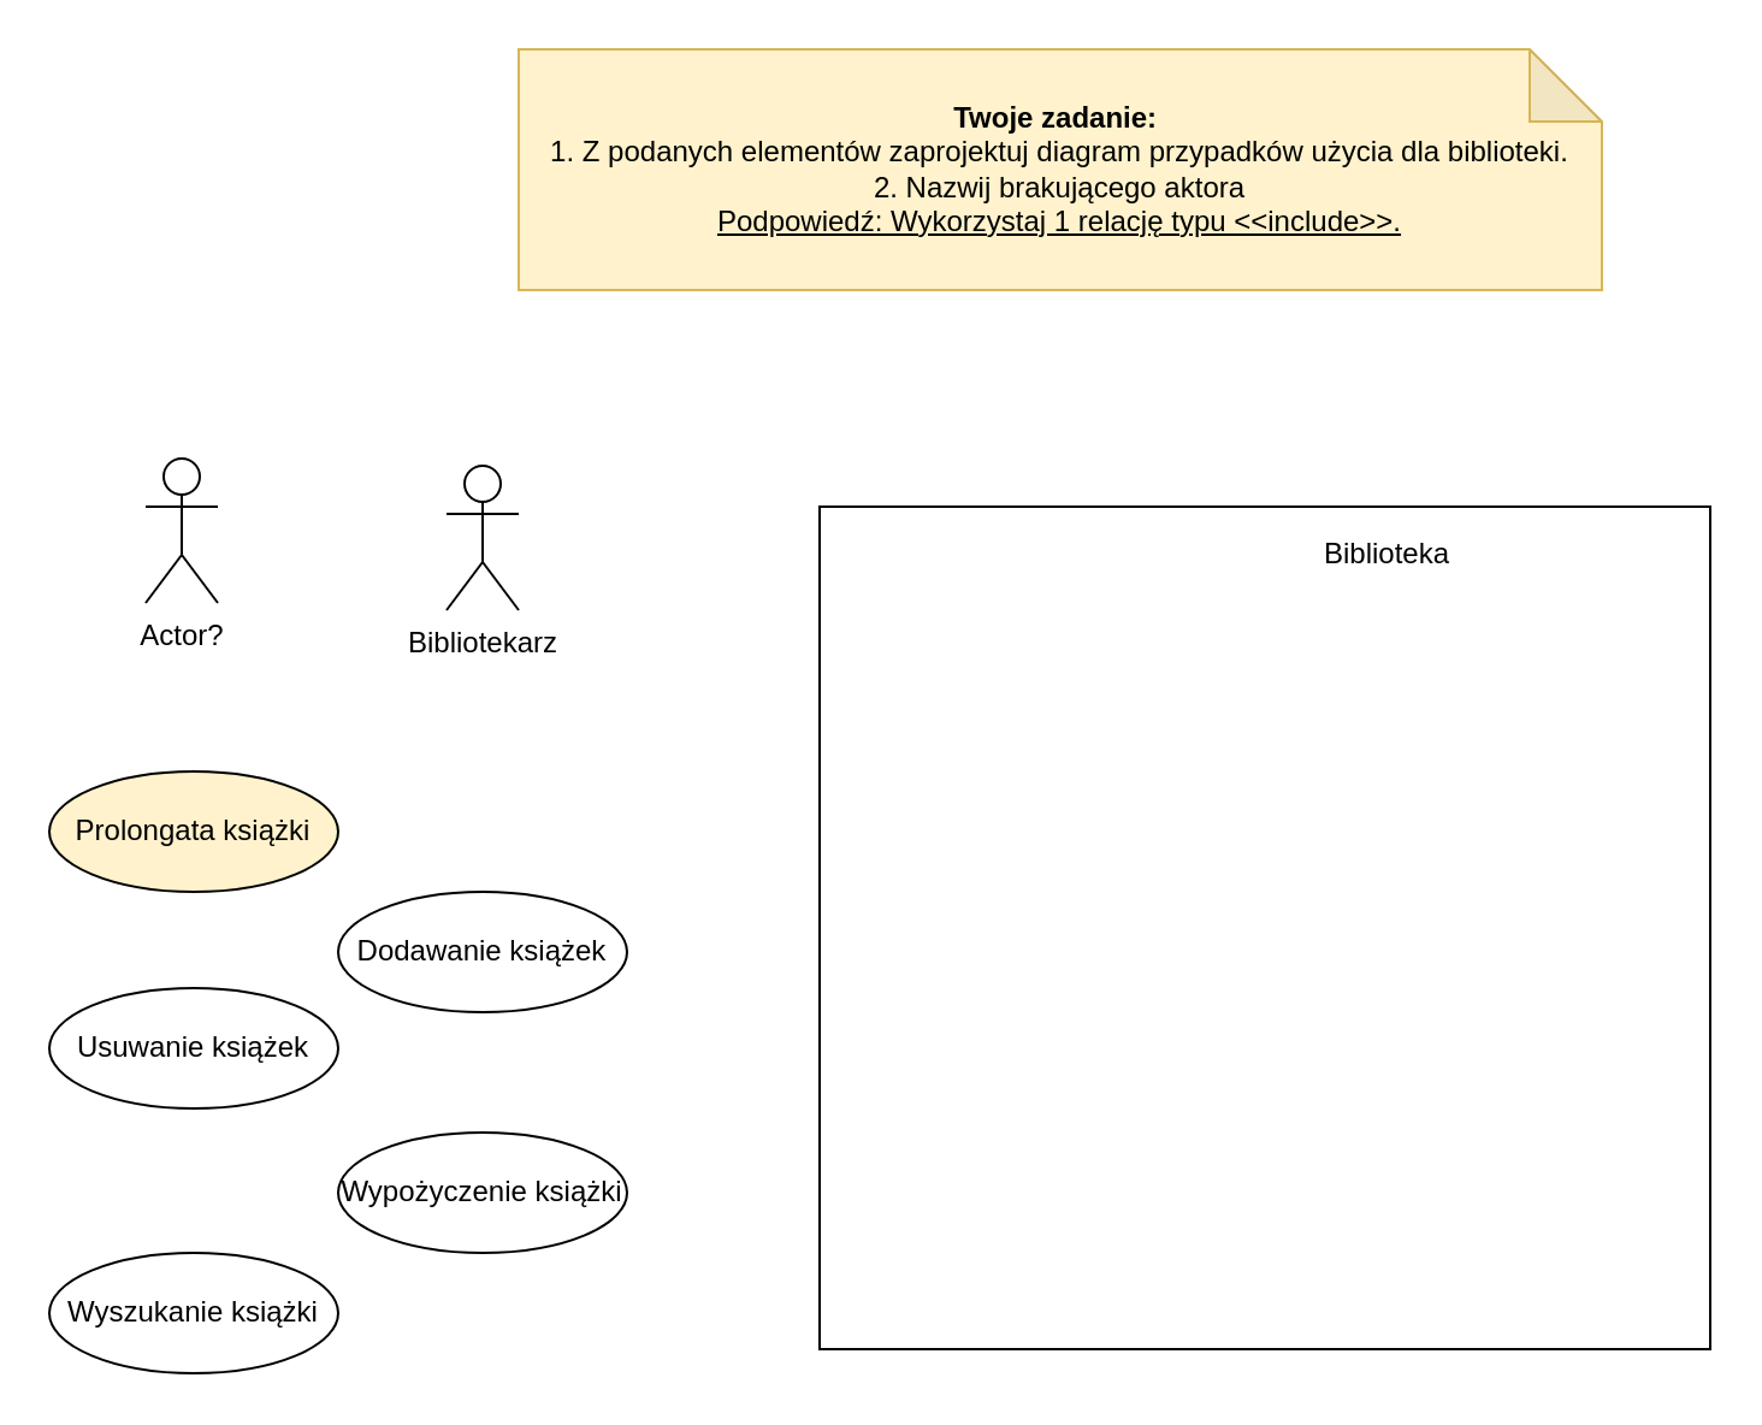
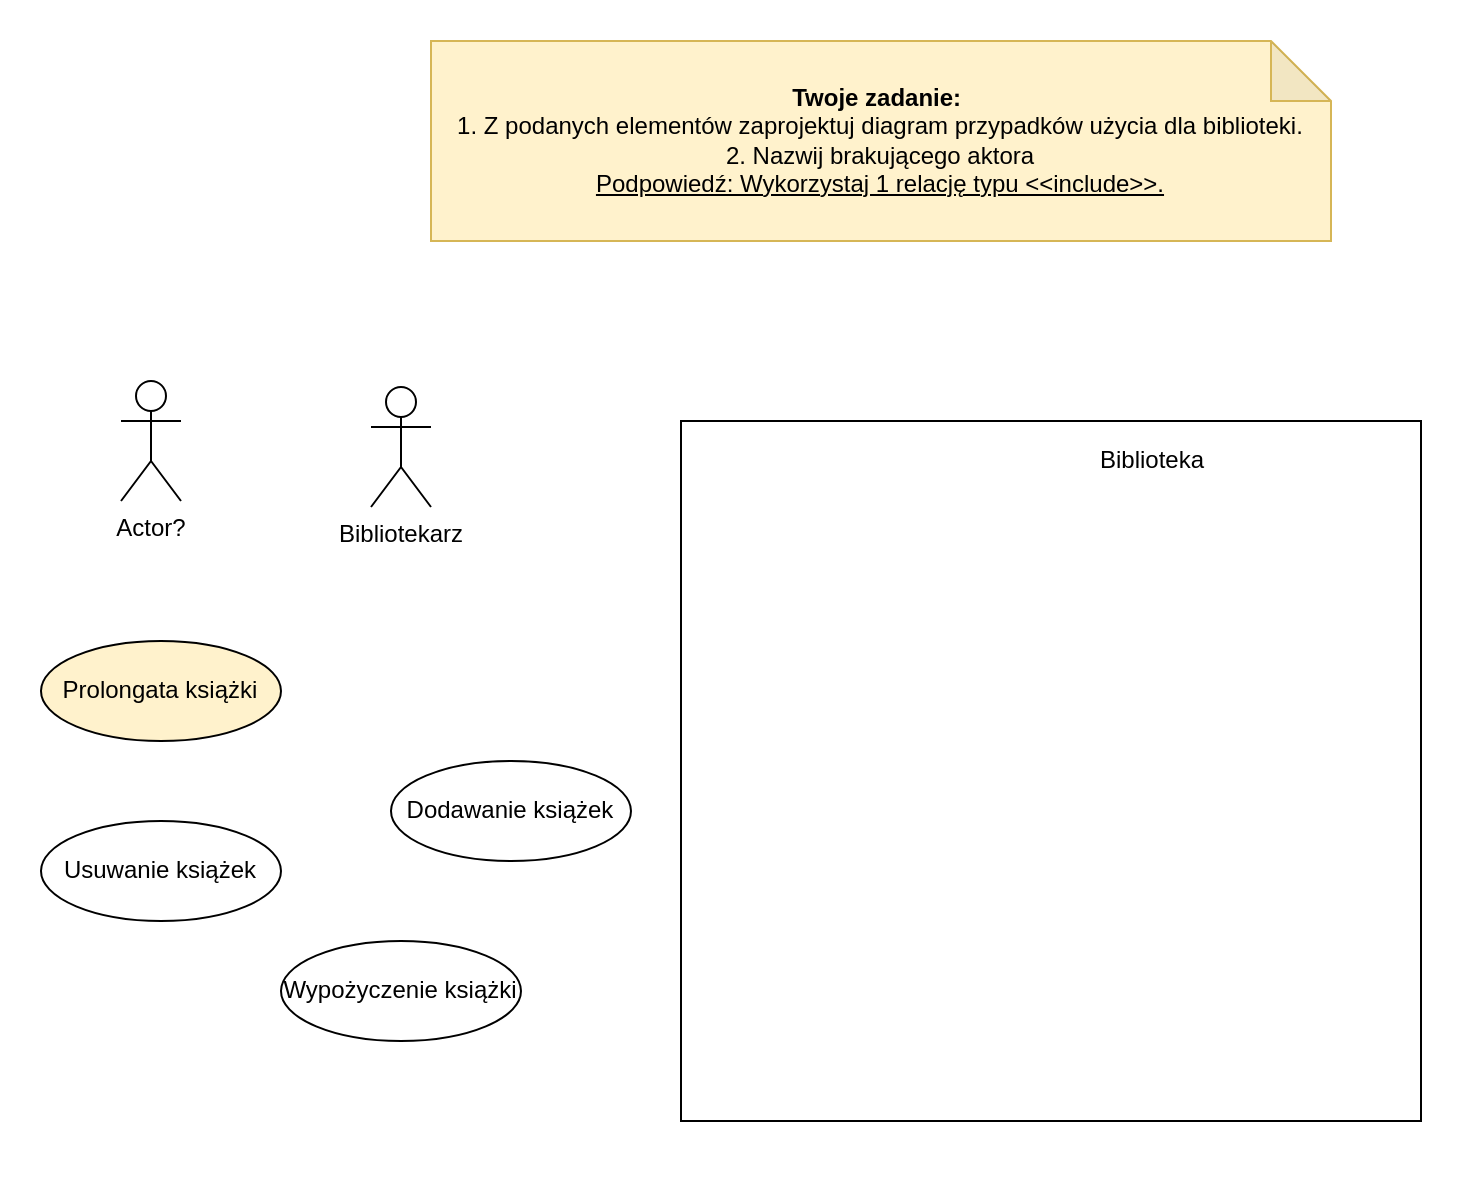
- <mxCell id="5" value="Dodawanie książek" style="ellipse;whiteSpace=wrap;html=1;" vertex="1" parent="1"><mxGeometry x="140" y="370" width="120" height="50" as="geometry" /></mxCell>
+ <mxCell id="5" value="Dodawanie książek" style="ellipse;whiteSpace=wrap;html=1;" vertex="1" parent="1"><mxGeometry x="195" y="380" width="120" height="50" as="geometry" /></mxCell>
- <mxCell id="6" value="Wyszukanie książki" style="ellipse;whiteSpace=wrap;html=1;" vertex="1" parent="1"><mxGeometry x="20" y="520" width="120" height="50" as="geometry" /></mxCell>
